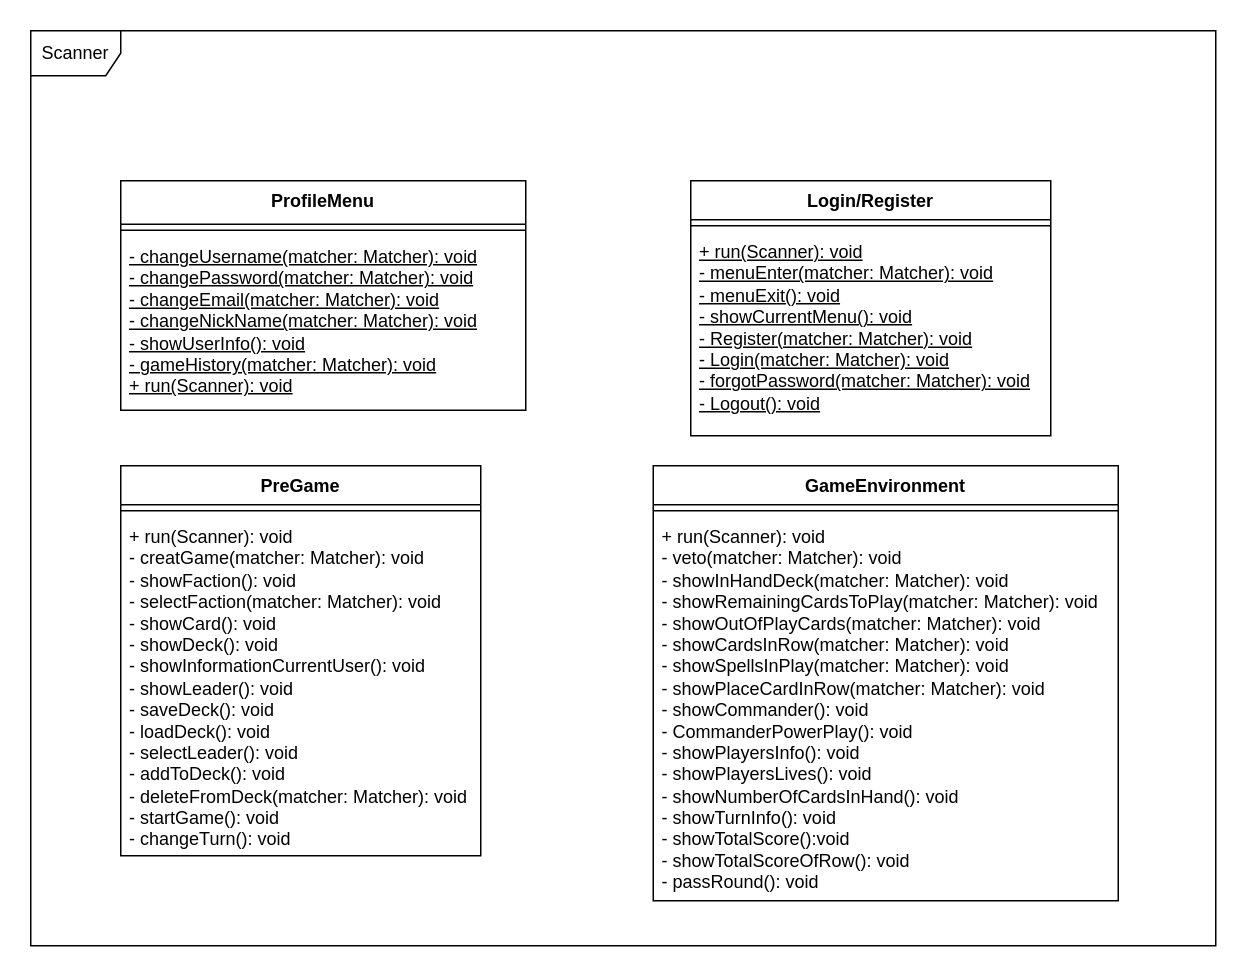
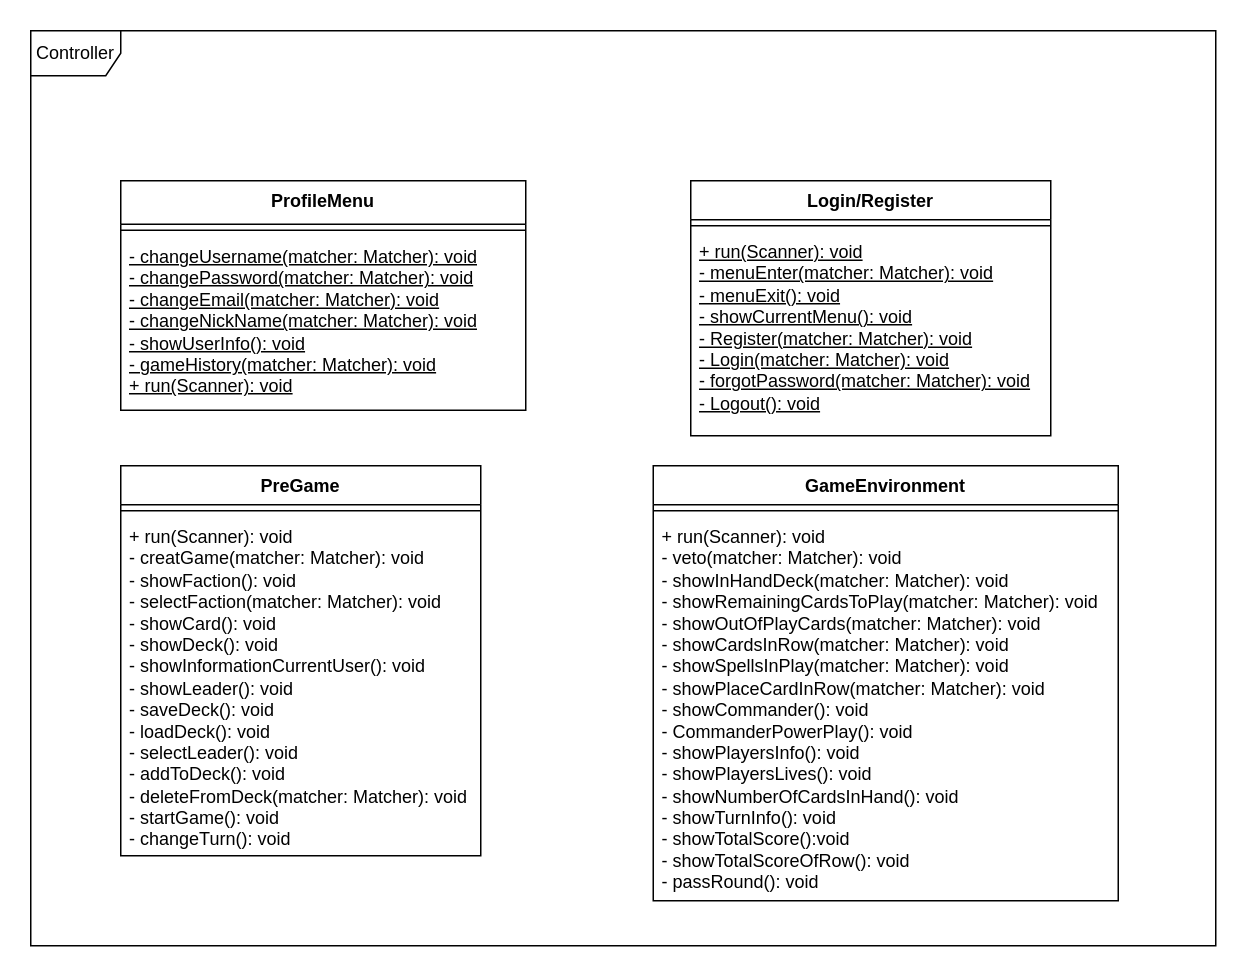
- <mxCell id="14" value="Scanner" style="shape=umlFrame;whiteSpace=wrap;html=1;pointerEvents=0;" parent="1" vertex="1"><mxGeometry x="20" y="20" width="790" height="610" as="geometry" /></mxCell>
+ <mxCell id="14" value="Controller" style="shape=umlFrame;whiteSpace=wrap;html=1;pointerEvents=0;" parent="1" vertex="1"><mxGeometry x="20" y="20" width="790" height="610" as="geometry" /></mxCell>
